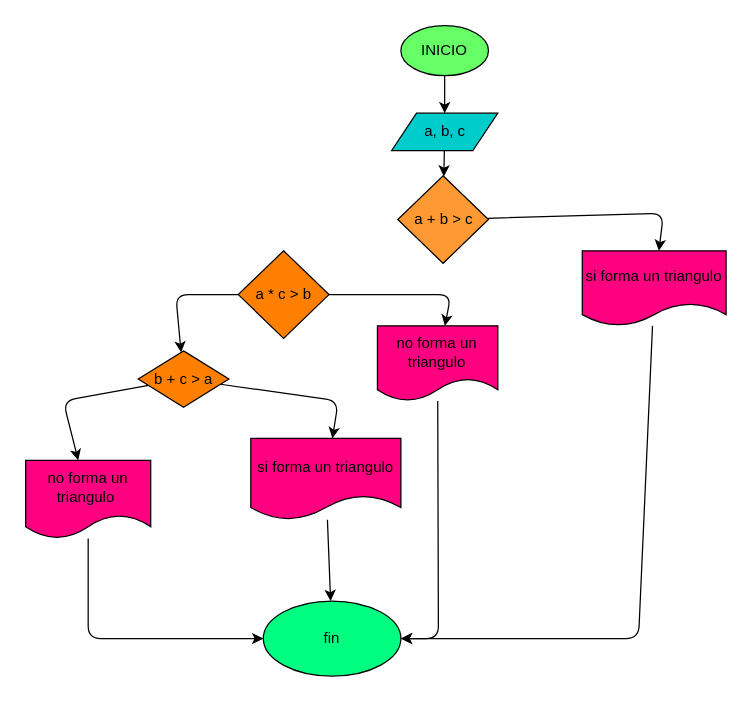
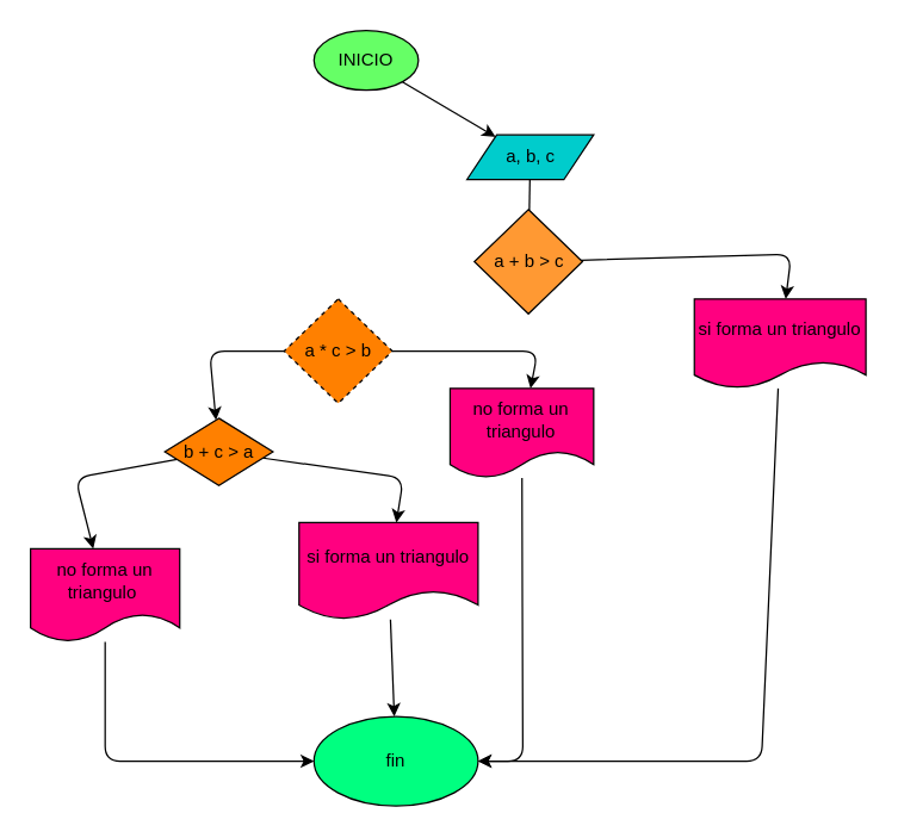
- <mxCell id="3" value="INICIO" style="ellipse;whiteSpace=wrap;html=1;fillColor=#66FF66;" parent="1" vertex="1"><mxGeometry x="320" y="20" width="70" height="40" as="geometry" /></mxCell>
+ <mxCell id="3" value="INICIO" style="ellipse;whiteSpace=wrap;html=1;fillColor=#66FF66;" parent="1" vertex="1"><mxGeometry x="210" y="20" width="70" height="40" as="geometry" /></mxCell>
- <mxCell id="4" value="" style="edgeStyle=none;html=1;" edge="1" parent="1" source="5" target="7"><mxGeometry relative="1" as="geometry" /></mxCell>
+ <mxCell id="4" value="" style="edgeStyle=none;html=1;endArrow=none;" edge="1" parent="1" source="5" target="7"><mxGeometry relative="1" as="geometry" /></mxCell>
- <mxCell id="10" value="a * c &amp;gt; b" style="rhombus;whiteSpace=wrap;html=1;fillColor=#FF8000;" vertex="1" parent="1"><mxGeometry x="190" y="200" width="72.5" height="70" as="geometry" /></mxCell>
+ <mxCell id="10" value="a * c &amp;gt; b" style="rhombus;whiteSpace=wrap;html=1;fillColor=#FF8000;dashed=1;" vertex="1" parent="1"><mxGeometry x="190" y="200" width="72.5" height="70" as="geometry" /></mxCell>
